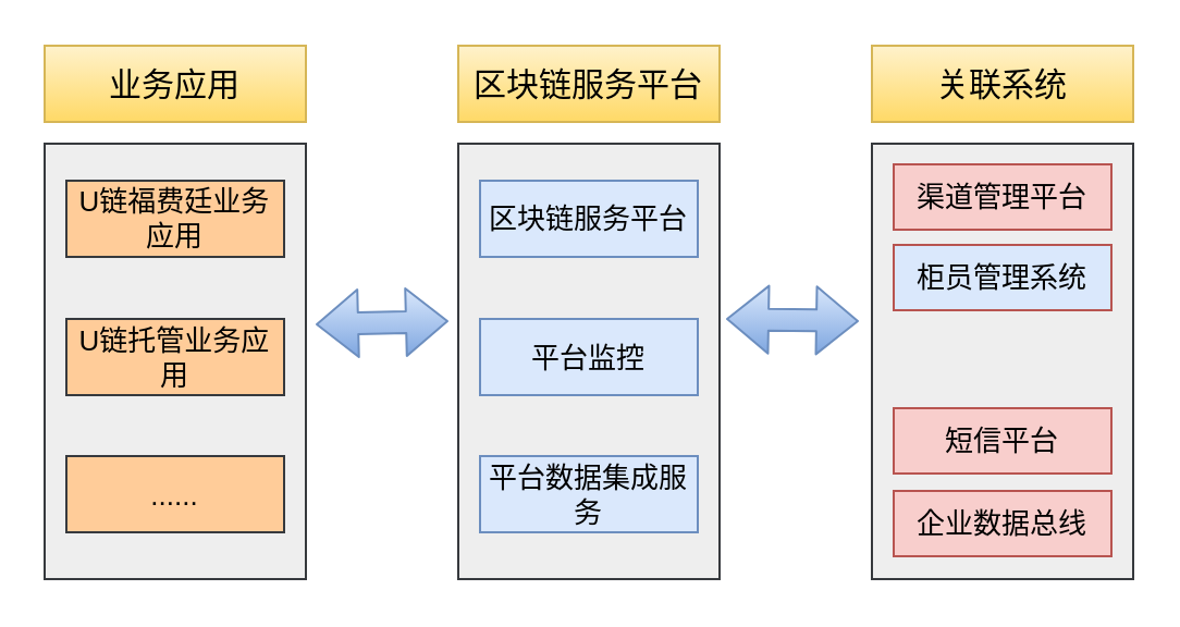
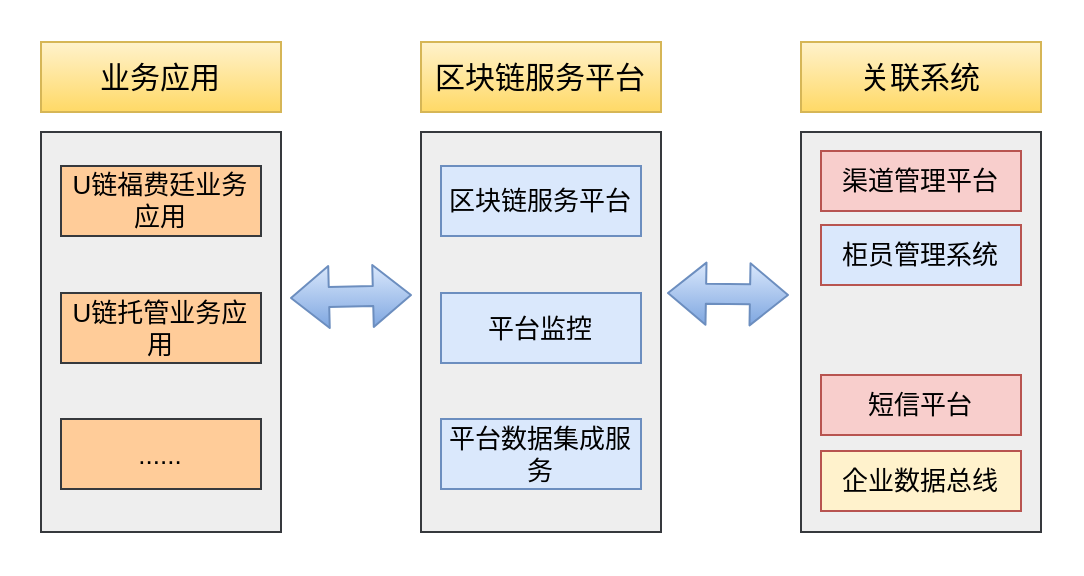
- <mxCell id="4" value="企业数据总线" style="rounded=0;whiteSpace=wrap;html=1;fontSize=13;fillColor=#f8cecc;strokeColor=#b85450;" vertex="1" parent="1"><mxGeometry x="410" y="225" width="100" height="30" as="geometry" /></mxCell>
+ <mxCell id="4" value="企业数据总线" style="rounded=0;whiteSpace=wrap;html=1;fontSize=13;fillColor=#fff2cc;strokeColor=#b85450;" vertex="1" parent="1"><mxGeometry x="410" y="225" width="100" height="30" as="geometry" /></mxCell>
